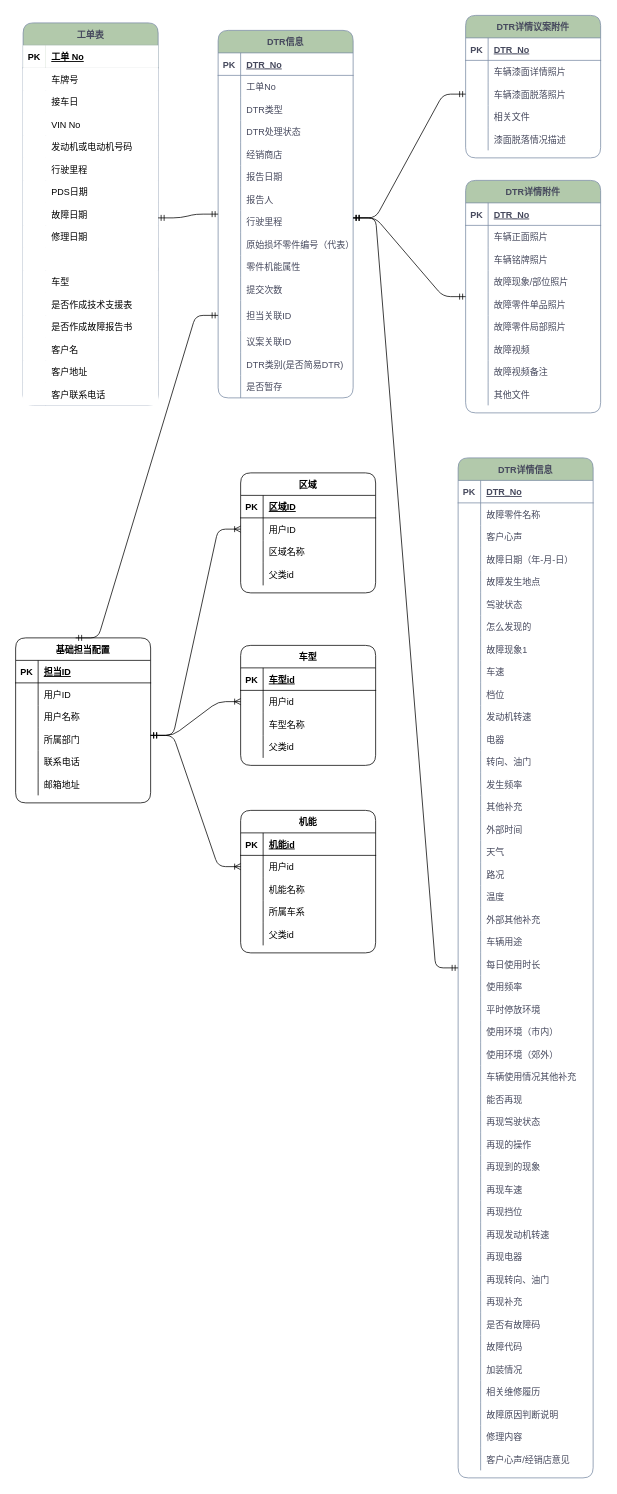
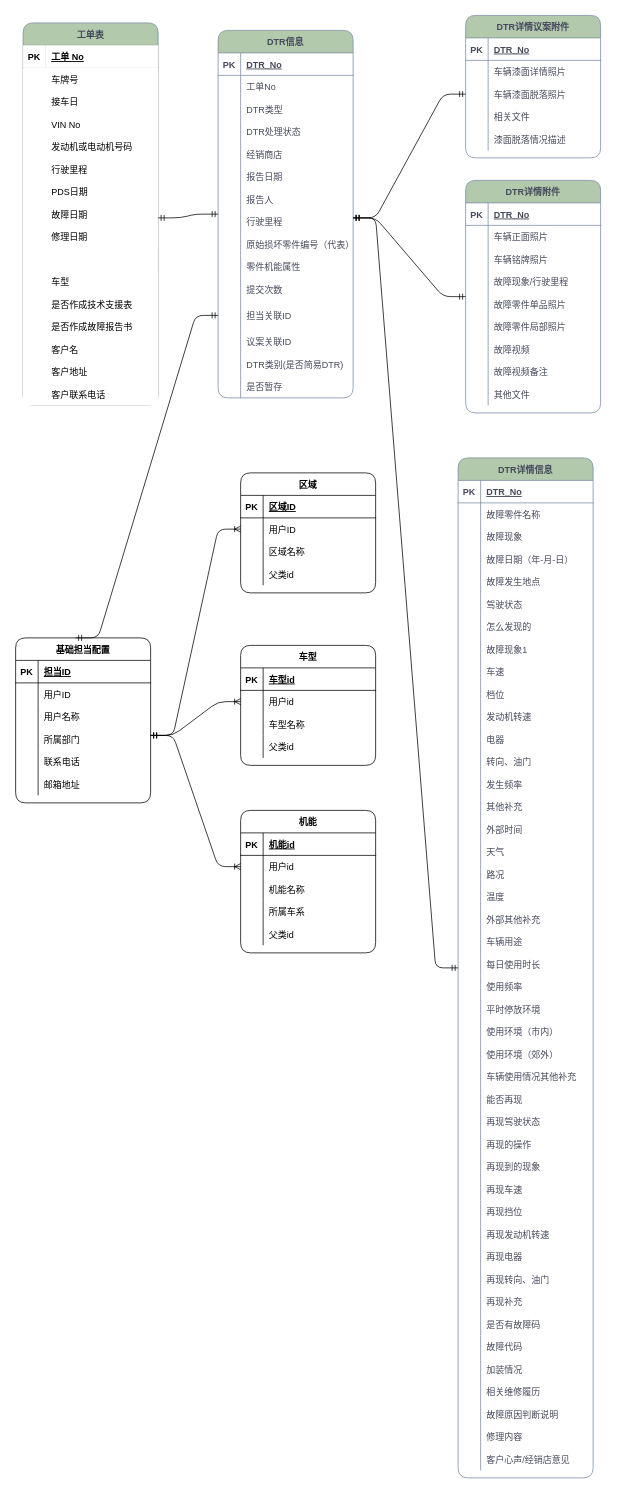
- <mxCell id="124" value="故障现象/部位照片" style="shape=partialRectangle;connectable=0;fillColor=none;top=0;left=0;bottom=0;right=0;align=left;spacingLeft=6;overflow=hidden;strokeColor=#788AA3;fontColor=#46495D;rounded=1;" vertex="1" parent="122"><mxGeometry x="30" width="150" height="30" as="geometry"><mxRectangle width="150" height="30" as="alternateBounds" /></mxGeometry></mxCell>
+ <mxCell id="124" value="故障现象/行驶里程" style="shape=partialRectangle;connectable=0;fillColor=none;top=0;left=0;bottom=0;right=0;align=left;spacingLeft=6;overflow=hidden;strokeColor=#788AA3;fontColor=#46495D;rounded=1;" vertex="1" parent="122"><mxGeometry x="30" width="150" height="30" as="geometry"><mxRectangle width="150" height="30" as="alternateBounds" /></mxGeometry></mxCell>
- <mxCell id="149" value="客户心声" style="shape=partialRectangle;connectable=0;fillColor=none;top=0;left=0;bottom=0;right=0;align=left;spacingLeft=6;overflow=hidden;strokeColor=#788AA3;fontColor=#46495D;rounded=1;" vertex="1" parent="147"><mxGeometry x="30" width="150" height="30" as="geometry"><mxRectangle width="150" height="30" as="alternateBounds" /></mxGeometry></mxCell>
+ <mxCell id="149" value="故障现象" style="shape=partialRectangle;connectable=0;fillColor=none;top=0;left=0;bottom=0;right=0;align=left;spacingLeft=6;overflow=hidden;strokeColor=#788AA3;fontColor=#46495D;rounded=1;" vertex="1" parent="147"><mxGeometry x="30" width="150" height="30" as="geometry"><mxRectangle width="150" height="30" as="alternateBounds" /></mxGeometry></mxCell>
